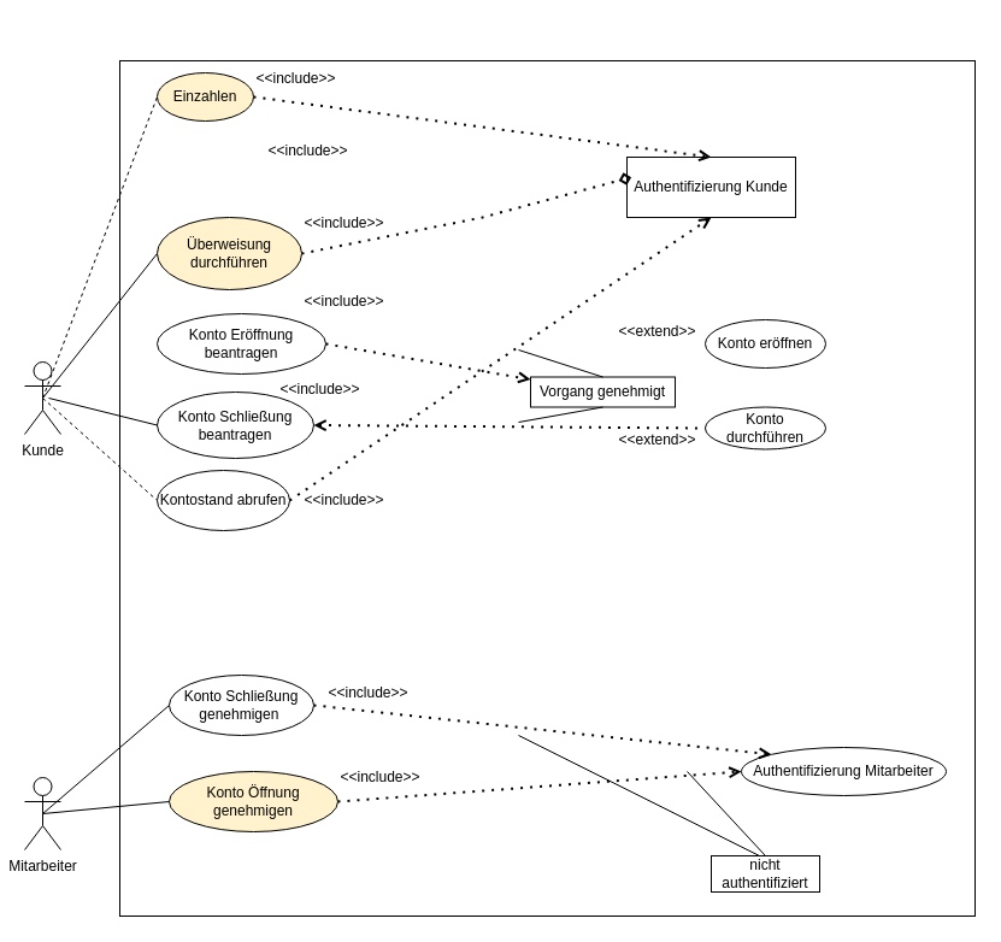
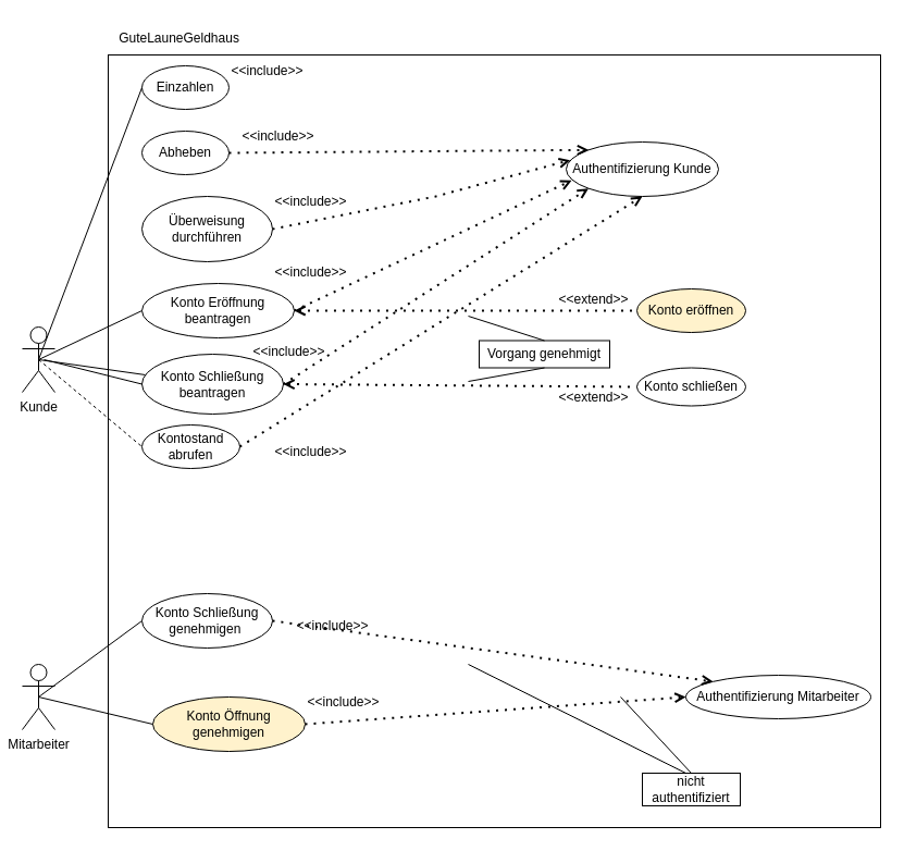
+ <mxCell id="50" value="GuteLauneGeldhaus" style="text;html=1;align=center;verticalAlign=middle;resizable=0;points=[];autosize=1;strokeColor=none;fillColor=none;" parent="1" vertex="1"><mxGeometry x="99" y="20" width="130" height="30" as="geometry" /></mxCell>
- <mxCell id="5" value="Einzahlen" style="ellipse;whiteSpace=wrap;html=1;fillColor=#fff2cc;" parent="1" vertex="1"><mxGeometry x="130" y="60" width="80" height="40" as="geometry" /></mxCell>
+ <mxCell id="5" value="Einzahlen" style="ellipse;whiteSpace=wrap;html=1;" parent="1" vertex="1"><mxGeometry x="130" y="60" width="80" height="40" as="geometry" /></mxCell>
- <mxCell id="26" value="" style="endArrow=open;dashed=1;html=1;dashPattern=1 3;strokeWidth=2;rounded=0;entryX=0.5;entryY=0;entryDx=0;entryDy=0;exitX=1;exitY=0.5;exitDx=0;exitDy=0;endFill=0;" parent="1" source="5" target="7" edge="1"><mxGeometry width="50" height="50" relative="1" as="geometry"><mxPoint x="310" y="410" as="sourcePoint" /><mxPoint x="360" y="360" as="targetPoint" /></mxGeometry></mxCell>
+ <mxCell id="27" value="" style="endArrow=open;dashed=1;html=1;dashPattern=1 3;strokeWidth=2;rounded=0;entryX=0;entryY=0;entryDx=0;entryDy=0;exitX=1;exitY=0.5;exitDx=0;exitDy=0;endFill=0;" parent="1" source="6" target="7" edge="1"><mxGeometry width="50" height="50" relative="1" as="geometry"><mxPoint x="310" y="410" as="sourcePoint" /><mxPoint x="360" y="360" as="targetPoint" /></mxGeometry></mxCell>
+ <mxCell id="6" value="Abheben" style="ellipse;whiteSpace=wrap;html=1;" parent="1" vertex="1"><mxGeometry x="130" y="120" width="80" height="40" as="geometry" /></mxCell>
- <mxCell id="28" value="" style="endArrow=diamond;dashed=1;html=1;dashPattern=1 3;strokeWidth=2;rounded=0;exitX=1;exitY=0.5;exitDx=0;exitDy=0;endFill=0;entryX=0.026;entryY=0.333;entryDx=0;entryDy=0;entryPerimeter=0;" parent="1" source="9" edge="1" target="7"><mxGeometry width="50" height="50" relative="1" as="geometry"><mxPoint x="310" y="410" as="sourcePoint" /><mxPoint x="520" y="160" as="targetPoint" /><Array as="points"><mxPoint x="400" y="180" /></Array></mxGeometry></mxCell>
+ <mxCell id="28" value="" style="endArrow=open;dashed=1;html=1;dashPattern=1 3;strokeWidth=2;rounded=0;exitX=1;exitY=0.5;exitDx=0;exitDy=0;endFill=0;entryX=0.026;entryY=0.333;entryDx=0;entryDy=0;entryPerimeter=0;" parent="1" source="9" edge="1" target="7"><mxGeometry width="50" height="50" relative="1" as="geometry"><mxPoint x="310" y="410" as="sourcePoint" /><mxPoint x="520" y="160" as="targetPoint" /><Array as="points"><mxPoint x="400" y="180" /></Array></mxGeometry></mxCell>
- <mxCell id="7" value="Authentifizierung Kunde" style="whiteSpace=wrap;html=1;rounded=0;" parent="1" vertex="1"><mxGeometry x="520" y="130" width="140" height="50" as="geometry" /></mxCell>
+ <mxCell id="7" value="Authentifizierung Kunde" style="ellipse;whiteSpace=wrap;html=1;" parent="1" vertex="1"><mxGeometry x="520" y="130" width="140" height="50" as="geometry" /></mxCell>
- <mxCell id="13" value="" style="endArrow=none;html=1;rounded=0;exitX=0.5;exitY=0.5;exitDx=0;exitDy=0;exitPerimeter=0;entryX=0;entryY=0.5;entryDx=0;entryDy=0;dashed=1;" parent="1" source="3" target="5" edge="1"><mxGeometry width="50" height="50" relative="1" as="geometry"><mxPoint x="310" y="410" as="sourcePoint" /><mxPoint x="360" y="360" as="targetPoint" /></mxGeometry></mxCell>
+ <mxCell id="13" value="" style="endArrow=none;html=1;rounded=0;exitX=0.5;exitY=0.5;exitDx=0;exitDy=0;exitPerimeter=0;entryX=0;entryY=0.5;entryDx=0;entryDy=0;" parent="1" source="3" target="5" edge="1"><mxGeometry width="50" height="50" relative="1" as="geometry"><mxPoint x="310" y="410" as="sourcePoint" /><mxPoint x="360" y="360" as="targetPoint" /></mxGeometry></mxCell>
- <mxCell id="9" value="Überweisung durchführen" style="ellipse;whiteSpace=wrap;html=1;fillColor=#fff2cc;" parent="1" vertex="1"><mxGeometry x="130" y="180" width="120" height="60" as="geometry" /></mxCell>
+ <mxCell id="9" value="Überweisung durchführen" style="ellipse;whiteSpace=wrap;html=1;" parent="1" vertex="1"><mxGeometry x="130" y="180" width="120" height="60" as="geometry" /></mxCell>
+ <mxCell id="24" value="" style="endArrow=open;dashed=1;html=1;dashPattern=1 3;strokeWidth=2;rounded=0;entryX=0;entryY=1;entryDx=0;entryDy=0;exitX=1;exitY=0.5;exitDx=0;exitDy=0;endFill=0;" parent="1" source="18" target="7" edge="1"><mxGeometry width="50" height="50" relative="1" as="geometry"><mxPoint x="310" y="410" as="sourcePoint" /><mxPoint x="360" y="360" as="targetPoint" /></mxGeometry></mxCell>
- <mxCell id="14" value="" style="endArrow=none;html=1;rounded=0;exitX=0.5;exitY=0.5;exitDx=0;exitDy=0;exitPerimeter=0;entryX=0;entryY=0.5;entryDx=0;entryDy=0;" parent="1" source="3" target="9" edge="1"><mxGeometry width="50" height="50" relative="1" as="geometry"><mxPoint x="310" y="410" as="sourcePoint" /><mxPoint x="360" y="360" as="targetPoint" /></mxGeometry></mxCell>
+ <mxCell id="14" value="" style="endArrow=none;html=1;rounded=0;exitX=0.5;exitY=0.5;exitDx=0;exitDy=0;exitPerimeter=0;" parent="1" source="3" target="18" edge="1"><mxGeometry width="50" height="50" relative="1" as="geometry"><mxPoint x="310" y="410" as="sourcePoint" /><mxPoint x="360" y="360" as="targetPoint" /></mxGeometry></mxCell>
+ <mxCell id="34" value="" style="endArrow=none;dashed=1;html=1;dashPattern=1 3;strokeWidth=2;rounded=0;entryX=0;entryY=0.5;entryDx=0;entryDy=0;exitX=1;exitY=0.5;exitDx=0;exitDy=0;startArrow=open;startFill=0;" parent="1" source="17" target="10" edge="1"><mxGeometry width="50" height="50" relative="1" as="geometry"><mxPoint x="310" y="410" as="sourcePoint" /><mxPoint x="360" y="360" as="targetPoint" /></mxGeometry></mxCell>
- <mxCell id="10" value="Konto eröffnen" style="ellipse;whiteSpace=wrap;html=1;" parent="1" vertex="1"><mxGeometry x="585" y="265" width="100" height="40" as="geometry" /></mxCell>
+ <mxCell id="10" value="Konto eröffnen" style="ellipse;whiteSpace=wrap;html=1;fillColor=#fff2cc;" parent="1" vertex="1"><mxGeometry x="585" y="265" width="100" height="40" as="geometry" /></mxCell>
- <mxCell id="23" value="" style="endArrow=open;dashed=1;html=1;dashPattern=1 3;strokeWidth=2;rounded=0;exitX=1;exitY=0.5;exitDx=0;exitDy=0;endFill=0;" parent="1" source="17" target="31" edge="1"><mxGeometry width="50" height="50" relative="1" as="geometry"><mxPoint x="310" y="410" as="sourcePoint" /><mxPoint x="360" y="360" as="targetPoint" /></mxGeometry></mxCell>
+ <mxCell id="23" value="" style="endArrow=open;dashed=1;html=1;dashPattern=1 3;strokeWidth=2;rounded=0;entryX=0.036;entryY=0.707;entryDx=0;entryDy=0;exitX=1;exitY=0.5;exitDx=0;exitDy=0;endFill=0;entryPerimeter=0;" parent="1" source="17" target="7" edge="1"><mxGeometry width="50" height="50" relative="1" as="geometry"><mxPoint x="310" y="410" as="sourcePoint" /><mxPoint x="360" y="360" as="targetPoint" /></mxGeometry></mxCell>
+ <mxCell id="19" value="" style="endArrow=none;html=1;rounded=0;exitX=0.5;exitY=0.5;exitDx=0;exitDy=0;exitPerimeter=0;entryX=0;entryY=0.5;entryDx=0;entryDy=0;" parent="1" source="3" target="17" edge="1"><mxGeometry width="50" height="50" relative="1" as="geometry"><mxPoint x="310" y="410" as="sourcePoint" /><mxPoint x="360" y="360" as="targetPoint" /></mxGeometry></mxCell>
- <mxCell id="11" value="Konto durchführen" style="ellipse;whiteSpace=wrap;html=1;" parent="1" vertex="1"><mxGeometry x="585" y="337.5" width="100" height="35" as="geometry" /></mxCell>
+ <mxCell id="11" value="Konto schließen" style="ellipse;whiteSpace=wrap;html=1;" parent="1" vertex="1"><mxGeometry x="585" y="337.5" width="100" height="35" as="geometry" /></mxCell>
- <mxCell id="8" value="Kontostand abrufen" style="ellipse;whiteSpace=wrap;html=1;" parent="1" vertex="1"><mxGeometry x="130" y="390" width="110" height="50" as="geometry" /></mxCell>
+ <mxCell id="8" value="Kontostand abrufen" style="ellipse;whiteSpace=wrap;html=1;" parent="1" vertex="1"><mxGeometry x="130" y="390" width="90" height="40" as="geometry" /></mxCell>
- <mxCell id="39" value="Konto Schließung genehmigen&amp;nbsp;" style="ellipse;whiteSpace=wrap;html=1;" parent="1" vertex="1"><mxGeometry x="140" y="560" width="120" height="50" as="geometry" /></mxCell>
+ <mxCell id="39" value="Konto Schließung genehmigen&amp;nbsp;" style="ellipse;whiteSpace=wrap;html=1;" parent="1" vertex="1"><mxGeometry x="130" y="545" width="120" height="50" as="geometry" /></mxCell>
- <mxCell id="12" value="Authentifizierung Mitarbeiter" style="ellipse;whiteSpace=wrap;html=1;" parent="1" vertex="1"><mxGeometry x="615" y="620" width="170" height="40" as="geometry" /></mxCell>
+ <mxCell id="12" value="Authentifizierung Mitarbeiter" style="ellipse;whiteSpace=wrap;html=1;" parent="1" vertex="1"><mxGeometry x="630" y="620" width="170" height="40" as="geometry" /></mxCell>
- <mxCell id="4" value="Mitarbeiter" style="shape=umlActor;verticalLabelPosition=bottom;verticalAlign=top;html=1;outlineConnect=0;" parent="1" vertex="1"><mxGeometry x="20" y="645" width="30" height="60" as="geometry" /></mxCell>
+ <mxCell id="4" value="Mitarbeiter" style="shape=umlActor;verticalLabelPosition=bottom;verticalAlign=top;html=1;outlineConnect=0;" parent="1" vertex="1"><mxGeometry x="20" y="610" width="30" height="60" as="geometry" /></mxCell>
